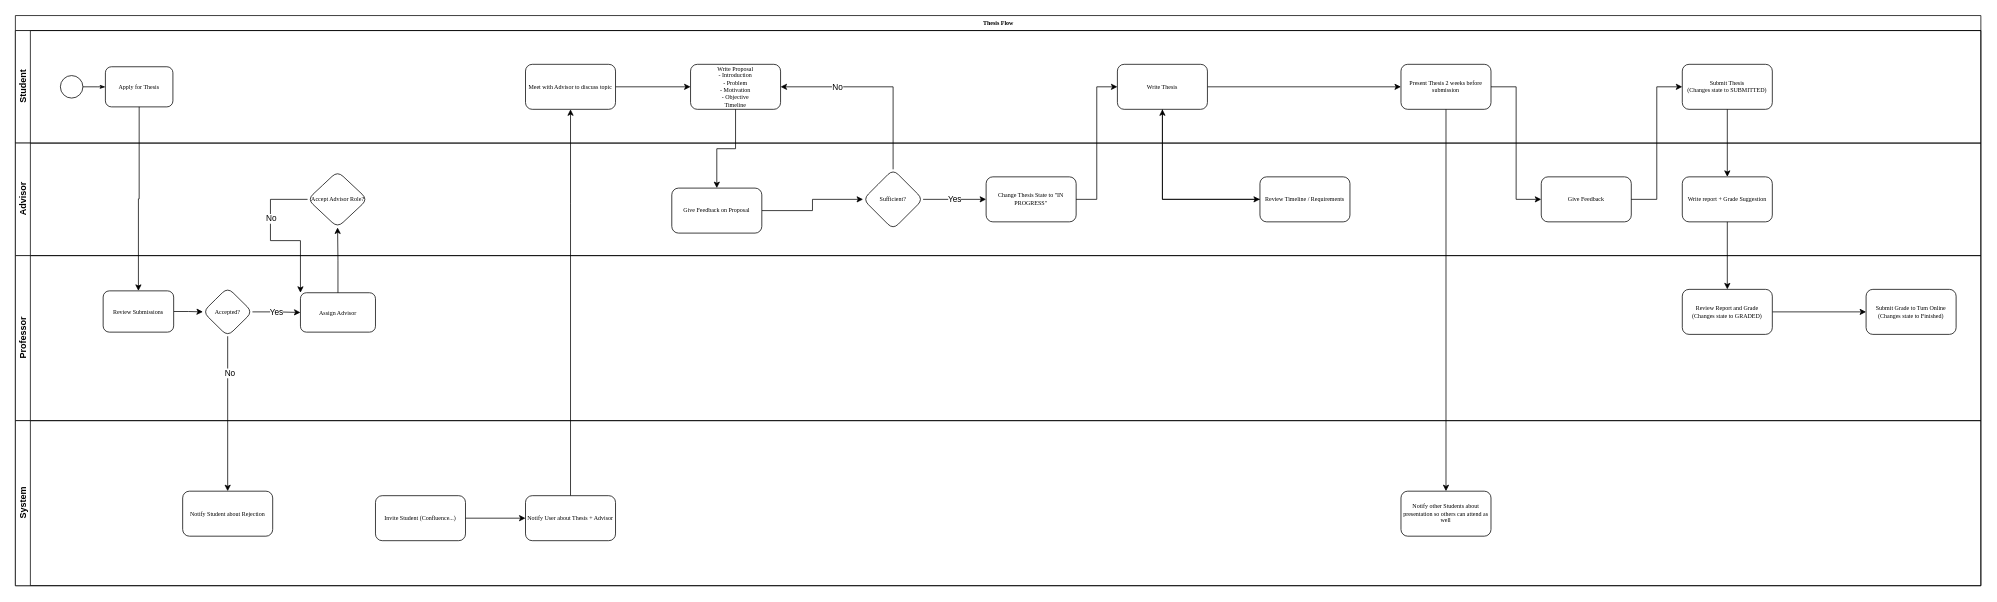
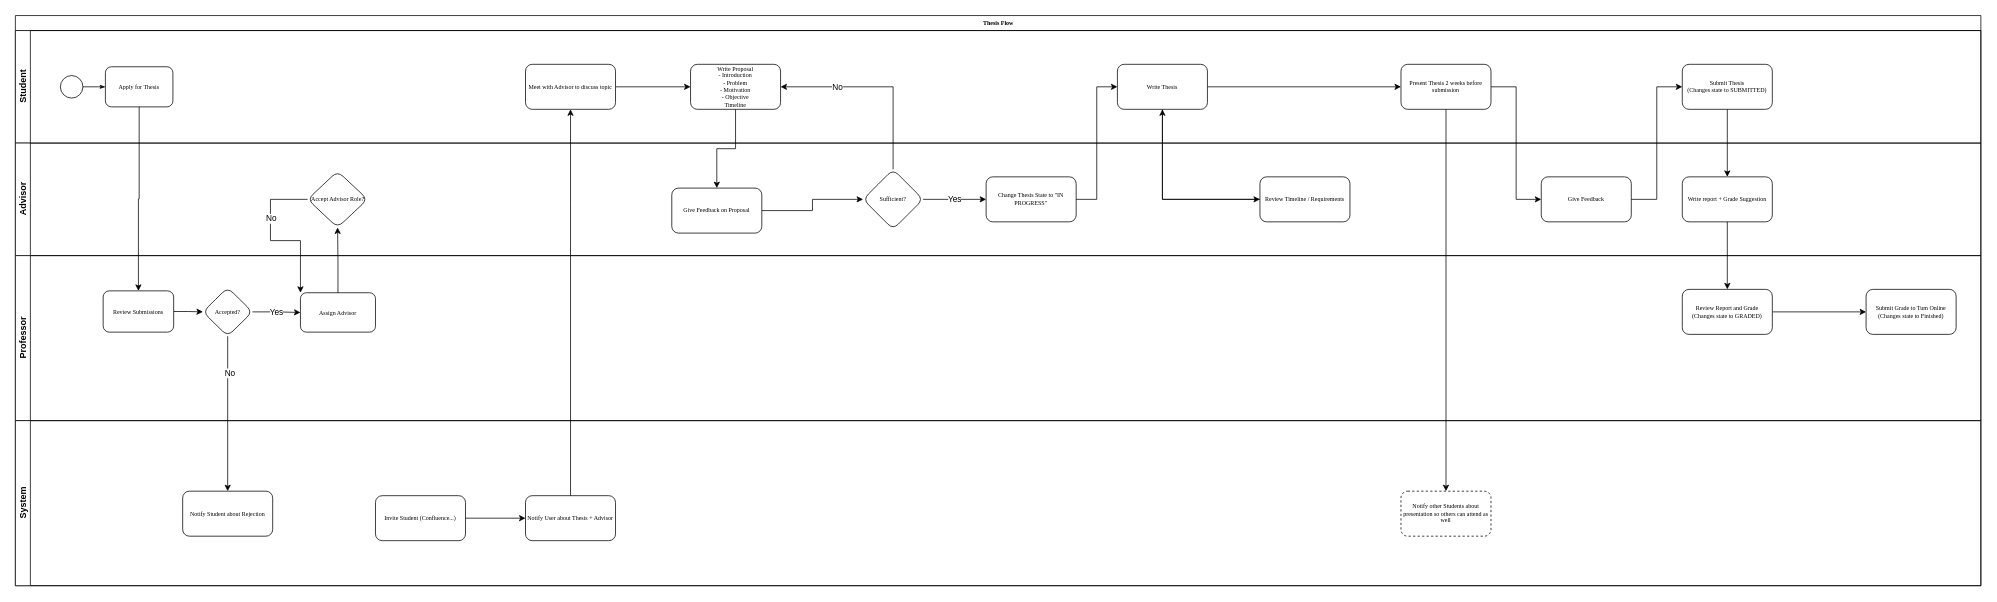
- <mxCell id="38" value="Notify other Students about presentation so others can attend as well" style="whiteSpace=wrap;html=1;fontSize=8;fontFamily=Verdana;rounded=1;shadow=0;labelBackgroundColor=none;strokeWidth=1;" vertex="1" parent="34"><mxGeometry x="1847" y="94" width="120" height="60" as="geometry" /></mxCell>
+ <mxCell id="38" value="Notify other Students about presentation so others can attend as well" style="whiteSpace=wrap;html=1;fontSize=8;fontFamily=Verdana;rounded=1;shadow=0;labelBackgroundColor=none;strokeWidth=1;dashed=1;" vertex="1" parent="34"><mxGeometry x="1847" y="94" width="120" height="60" as="geometry" /></mxCell>
